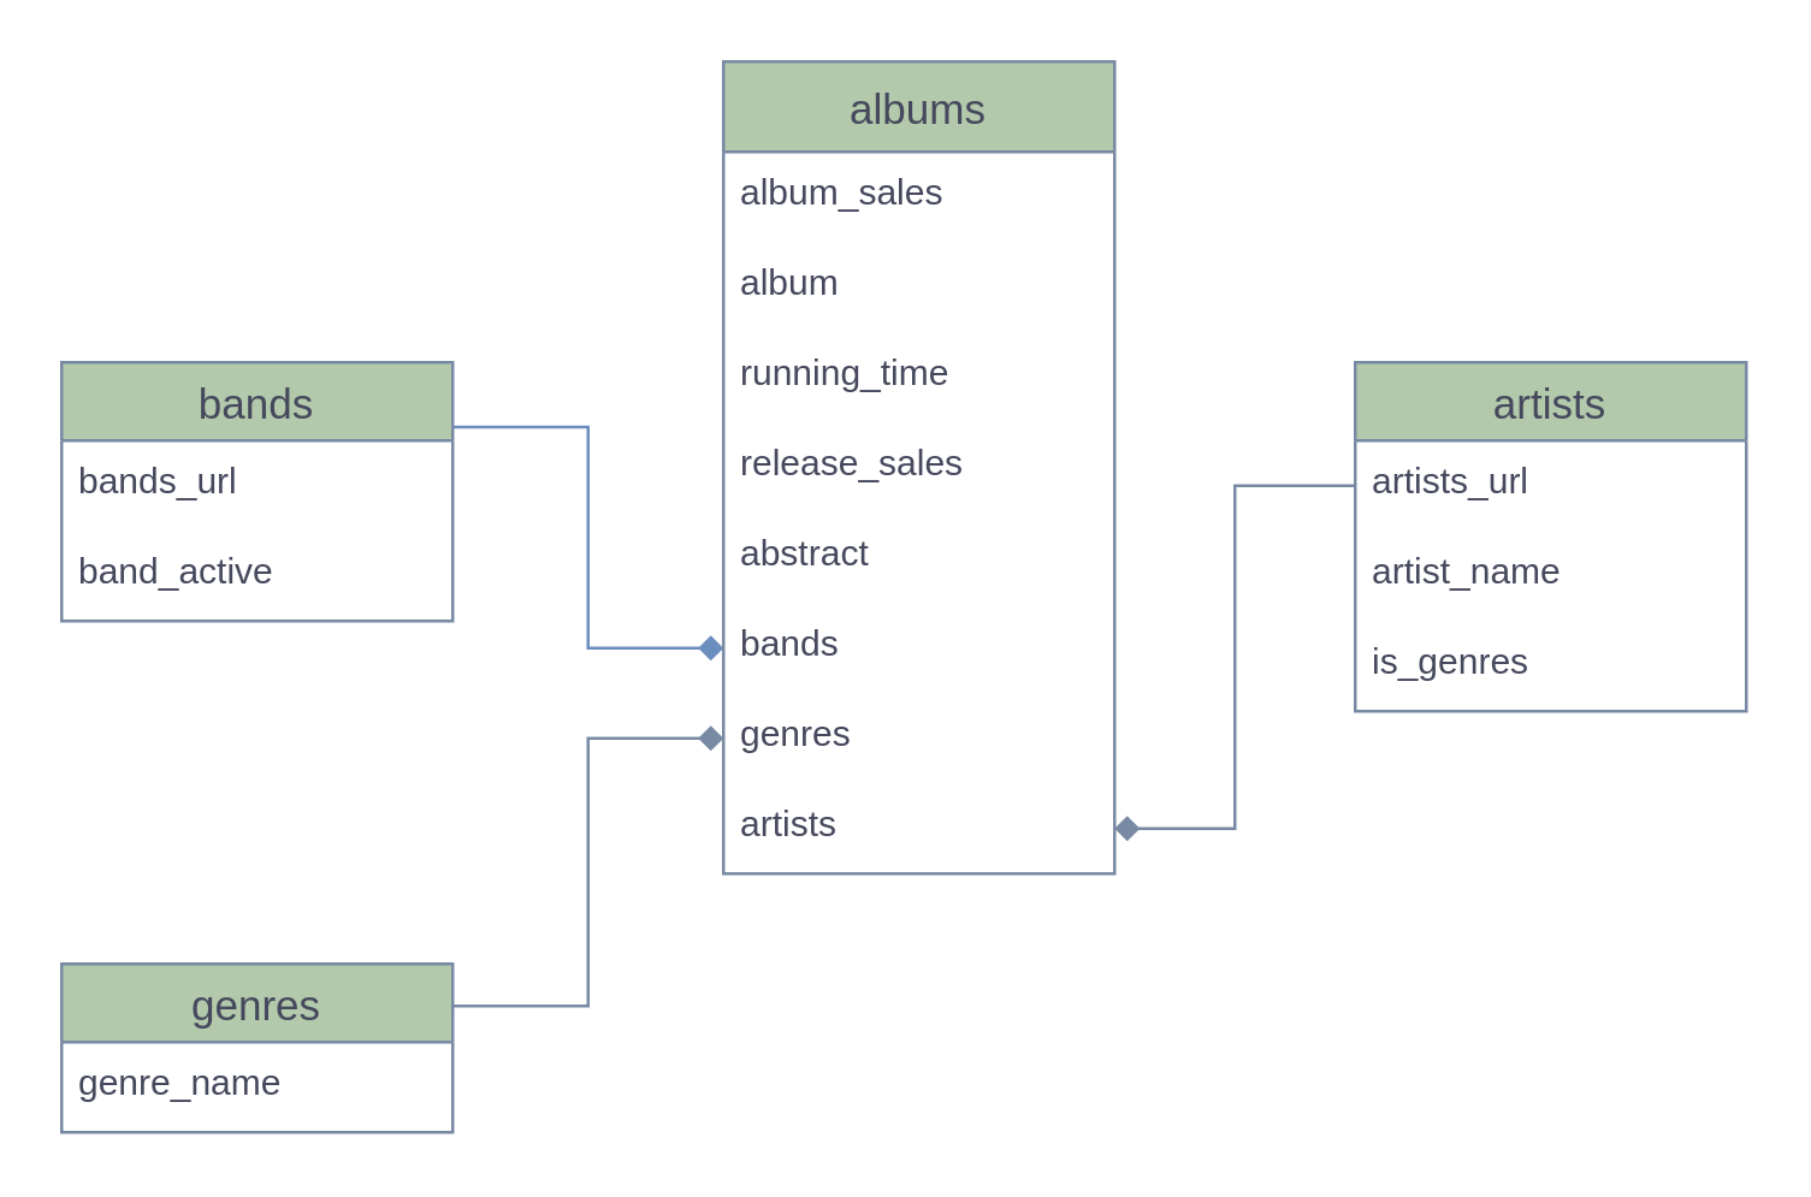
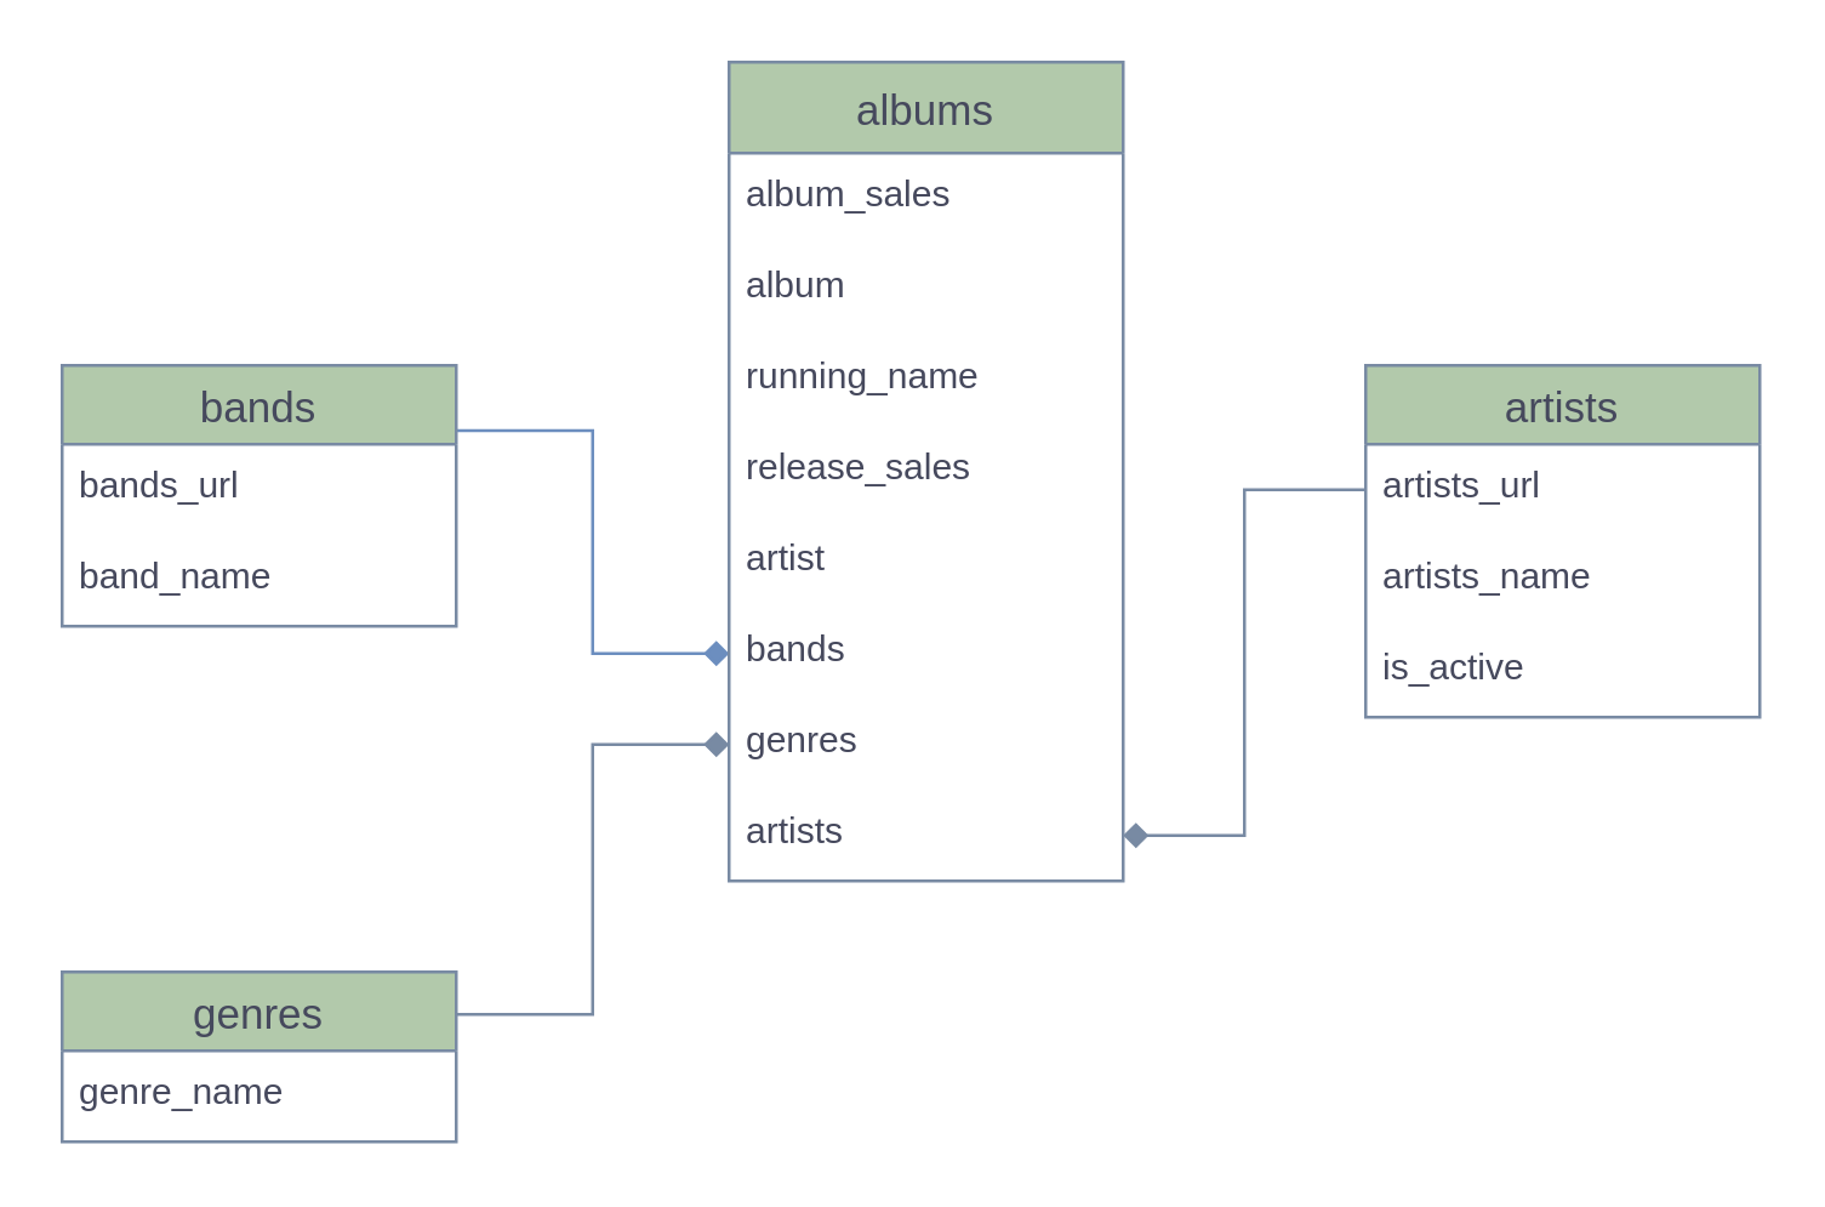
- <mxCell id="9" value="running_time" style="text;strokeColor=none;fillColor=none;spacingLeft=4;spacingRight=4;overflow=hidden;rotatable=0;points=[[0,0.5],[1,0.5]];portConstraint=eastwest;fontSize=12;fontColor=#46495D;" parent="6" vertex="1"><mxGeometry y="90" width="130" height="30" as="geometry" /></mxCell>
+ <mxCell id="9" value="running_name" style="text;strokeColor=none;fillColor=none;spacingLeft=4;spacingRight=4;overflow=hidden;rotatable=0;points=[[0,0.5],[1,0.5]];portConstraint=eastwest;fontSize=12;fontColor=#46495D;" parent="6" vertex="1"><mxGeometry y="90" width="130" height="30" as="geometry" /></mxCell>
- <mxCell id="11" value="abstract" style="text;strokeColor=none;fillColor=none;spacingLeft=4;spacingRight=4;overflow=hidden;rotatable=0;points=[[0,0.5],[1,0.5]];portConstraint=eastwest;fontSize=12;fontColor=#46495D;" parent="6" vertex="1"><mxGeometry y="150" width="130" height="30" as="geometry" /></mxCell>
+ <mxCell id="11" value="artist" style="text;strokeColor=none;fillColor=none;spacingLeft=4;spacingRight=4;overflow=hidden;rotatable=0;points=[[0,0.5],[1,0.5]];portConstraint=eastwest;fontSize=12;fontColor=#46495D;" parent="6" vertex="1"><mxGeometry y="150" width="130" height="30" as="geometry" /></mxCell>
- <mxCell id="5" value="band_active" style="text;strokeColor=none;fillColor=none;spacingLeft=4;spacingRight=4;overflow=hidden;rotatable=0;points=[[0,0.5],[1,0.5]];portConstraint=eastwest;fontSize=12;fontColor=#46495D;" parent="3" vertex="1"><mxGeometry y="56" width="130" height="30" as="geometry" /></mxCell>
+ <mxCell id="5" value="band_name" style="text;strokeColor=none;fillColor=none;spacingLeft=4;spacingRight=4;overflow=hidden;rotatable=0;points=[[0,0.5],[1,0.5]];portConstraint=eastwest;fontSize=12;fontColor=#46495D;" parent="3" vertex="1"><mxGeometry y="56" width="130" height="30" as="geometry" /></mxCell>
- <mxCell id="17" value="artist_name" style="text;strokeColor=none;fillColor=none;spacingLeft=4;spacingRight=4;overflow=hidden;rotatable=0;points=[[0,0.5],[1,0.5]];portConstraint=eastwest;fontSize=12;fontColor=#46495D;" parent="15" vertex="1"><mxGeometry y="56" width="130" height="30" as="geometry" /></mxCell>
+ <mxCell id="17" value="artists_name" style="text;strokeColor=none;fillColor=none;spacingLeft=4;spacingRight=4;overflow=hidden;rotatable=0;points=[[0,0.5],[1,0.5]];portConstraint=eastwest;fontSize=12;fontColor=#46495D;" parent="15" vertex="1"><mxGeometry y="56" width="130" height="30" as="geometry" /></mxCell>
- <mxCell id="18" value="is_genres" style="text;strokeColor=none;fillColor=none;spacingLeft=4;spacingRight=4;overflow=hidden;rotatable=0;points=[[0,0.5],[1,0.5]];portConstraint=eastwest;fontSize=12;fontColor=#46495D;" parent="15" vertex="1"><mxGeometry y="86" width="130" height="30" as="geometry" /></mxCell>
+ <mxCell id="18" value="is_active" style="text;strokeColor=none;fillColor=none;spacingLeft=4;spacingRight=4;overflow=hidden;rotatable=0;points=[[0,0.5],[1,0.5]];portConstraint=eastwest;fontSize=12;fontColor=#46495D;" parent="15" vertex="1"><mxGeometry y="86" width="130" height="30" as="geometry" /></mxCell>
